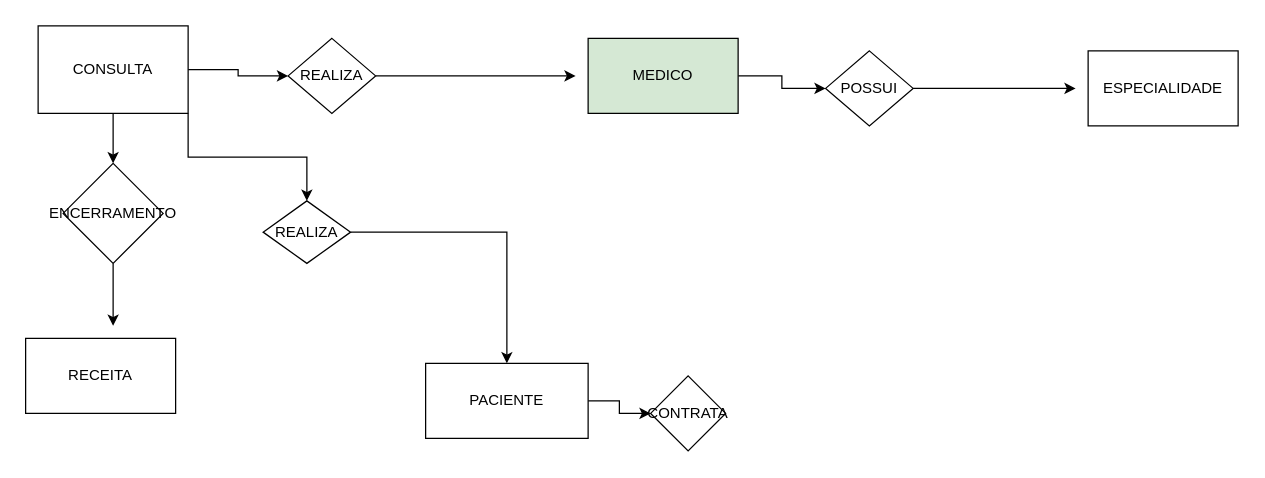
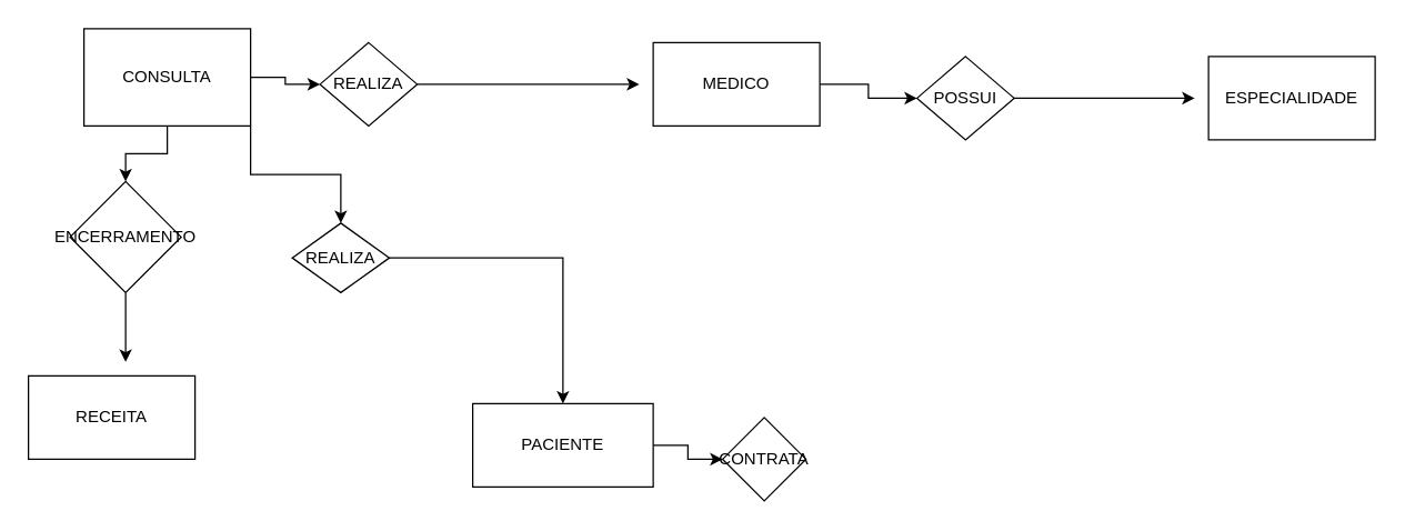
- <mxCell id="10" value="CONSULTA" style="rounded=0;whiteSpace=wrap;html=1;" vertex="1" parent="1"><mxGeometry x="30" y="20" width="120" height="70" as="geometry" /></mxCell>
+ <mxCell id="10" value="CONSULTA" style="rounded=0;whiteSpace=wrap;html=1;" vertex="1" parent="1"><mxGeometry x="60" y="20" width="120" height="70" as="geometry" /></mxCell>
- <mxCell id="3" value="MEDICO" style="rounded=0;whiteSpace=wrap;html=1;fillColor=#d5e8d4;" vertex="1" parent="1"><mxGeometry x="470" y="30" width="120" height="60" as="geometry" /></mxCell>
+ <mxCell id="3" value="MEDICO" style="rounded=0;whiteSpace=wrap;html=1;" vertex="1" parent="1"><mxGeometry x="470" y="30" width="120" height="60" as="geometry" /></mxCell>
